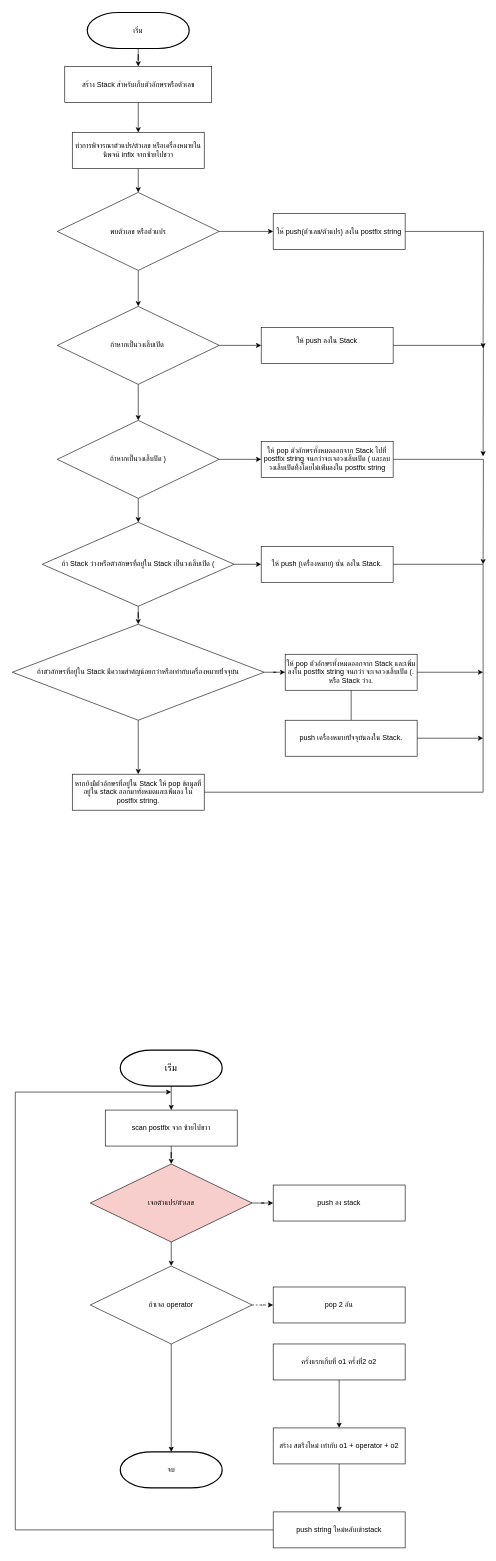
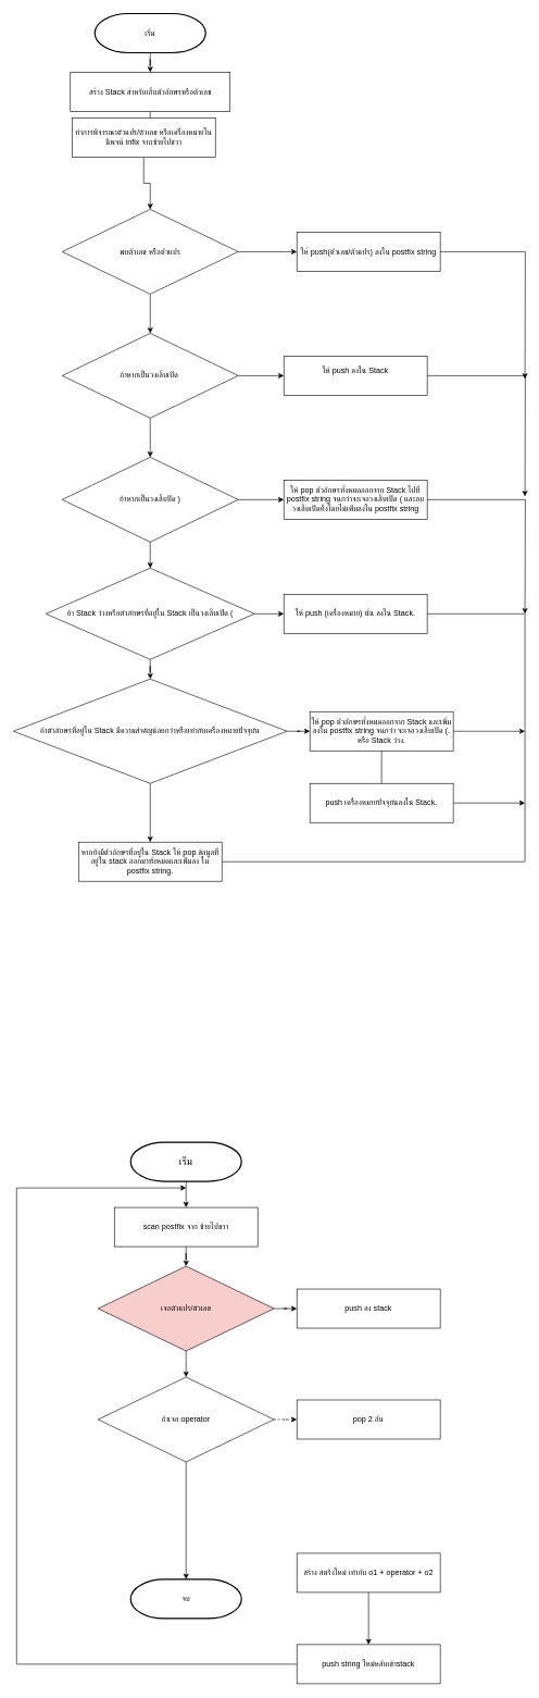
- <mxCell id="7" value="ทำการพิจารณาตัวแปร/ตัวเลข หรือเครื่องหมายในนิพจน์ infix จากซ้ายไปขวา" style="whiteSpace=wrap;html=1;strokeWidth=1;" vertex="1" parent="1"><mxGeometry x="120" y="220" width="220" height="60" as="geometry" /></mxCell>
+ <mxCell id="7" value="ทำการพิจารณาตัวแปร/ตัวเลข หรือเครื่องหมายในนิพจน์ infix จากซ้ายไปขวา" style="whiteSpace=wrap;html=1;strokeWidth=1;" vertex="1" parent="1"><mxGeometry x="110" y="180" width="220" height="60" as="geometry" /></mxCell>
- <mxCell id="50" value="ครั้งแรกเก็บที่ o1 ครั้งที่2 o2" style="whiteSpace=wrap;html=1;strokeWidth=1;" vertex="1" parent="1"><mxGeometry x="455" y="2240" width="220" height="60" as="geometry" /></mxCell>
- <mxCell id="49" value="" style="edgeStyle=orthogonalEdgeStyle;rounded=0;orthogonalLoop=1;jettySize=auto;html=1;" edge="1" parent="1" source="50" target="52"><mxGeometry relative="1" as="geometry" /></mxCell>
